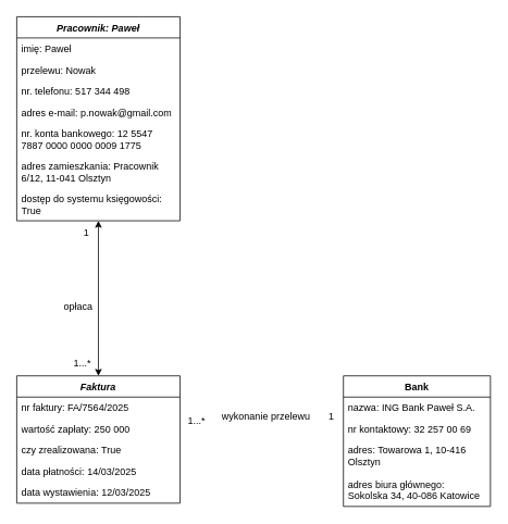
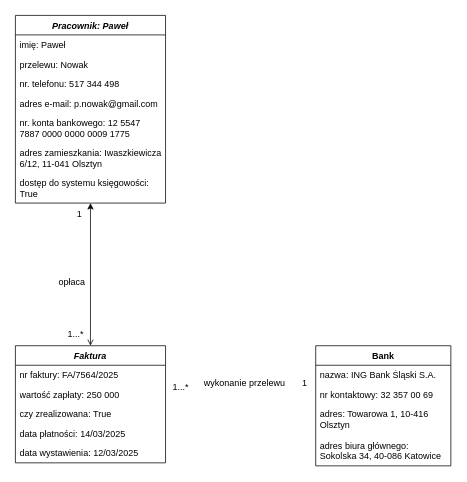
- <mxCell id="26" value="adres zamieszkania: Pracownik 6/12, 11-041 Olsztyn" style="text;strokeColor=none;fillColor=none;align=left;verticalAlign=top;spacingLeft=4;spacingRight=4;overflow=hidden;rotatable=0;points=[[0,0.5],[1,0.5]];portConstraint=eastwest;whiteSpace=wrap;html=1;" vertex="1" parent="20"><mxGeometry y="170" width="200" height="40" as="geometry" /></mxCell>
+ <mxCell id="26" value="adres zamieszkania: Iwaszkiewicza 6/12, 11-041 Olsztyn" style="text;strokeColor=none;fillColor=none;align=left;verticalAlign=top;spacingLeft=4;spacingRight=4;overflow=hidden;rotatable=0;points=[[0,0.5],[1,0.5]];portConstraint=eastwest;whiteSpace=wrap;html=1;" vertex="1" parent="20"><mxGeometry y="170" width="200" height="40" as="geometry" /></mxCell>
- <mxCell id="19" style="edgeStyle=orthogonalEdgeStyle;rounded=0;orthogonalLoop=1;jettySize=auto;html=1;entryX=0.5;entryY=0;entryDx=0;entryDy=0;startArrow=classic;startFill=1;" edge="1" parent="1" source="20" target="7"><mxGeometry relative="1" as="geometry" /></mxCell>
+ <mxCell id="19" style="edgeStyle=orthogonalEdgeStyle;rounded=0;orthogonalLoop=1;jettySize=auto;html=1;entryX=0.5;entryY=0;entryDx=0;entryDy=0;startArrow=classic;startFill=1;endArrow=open;" edge="1" parent="1" source="20" target="7"><mxGeometry relative="1" as="geometry" /></mxCell>
- <mxCell id="3" value="nazwa: ING Bank Paweł S.A." style="text;strokeColor=none;fillColor=none;align=left;verticalAlign=top;spacingLeft=4;spacingRight=4;overflow=hidden;rotatable=0;points=[[0,0.5],[1,0.5]];portConstraint=eastwest;whiteSpace=wrap;html=1;" parent="2" vertex="1"><mxGeometry y="26" width="180" height="26" as="geometry" /></mxCell>
+ <mxCell id="3" value="nazwa: ING Bank Śląski S.A." style="text;strokeColor=none;fillColor=none;align=left;verticalAlign=top;spacingLeft=4;spacingRight=4;overflow=hidden;rotatable=0;points=[[0,0.5],[1,0.5]];portConstraint=eastwest;whiteSpace=wrap;html=1;" parent="2" vertex="1"><mxGeometry y="26" width="180" height="26" as="geometry" /></mxCell>
- <mxCell id="4" value="nr kontaktowy: 32 257 00 69" style="text;strokeColor=none;fillColor=none;align=left;verticalAlign=top;spacingLeft=4;spacingRight=4;overflow=hidden;rotatable=0;points=[[0,0.5],[1,0.5]];portConstraint=eastwest;whiteSpace=wrap;html=1;" parent="2" vertex="1"><mxGeometry y="52" width="180" height="26" as="geometry" /></mxCell>
+ <mxCell id="4" value="nr kontaktowy: 32 357 00 69" style="text;strokeColor=none;fillColor=none;align=left;verticalAlign=top;spacingLeft=4;spacingRight=4;overflow=hidden;rotatable=0;points=[[0,0.5],[1,0.5]];portConstraint=eastwest;whiteSpace=wrap;html=1;" parent="2" vertex="1"><mxGeometry y="52" width="180" height="26" as="geometry" /></mxCell>
